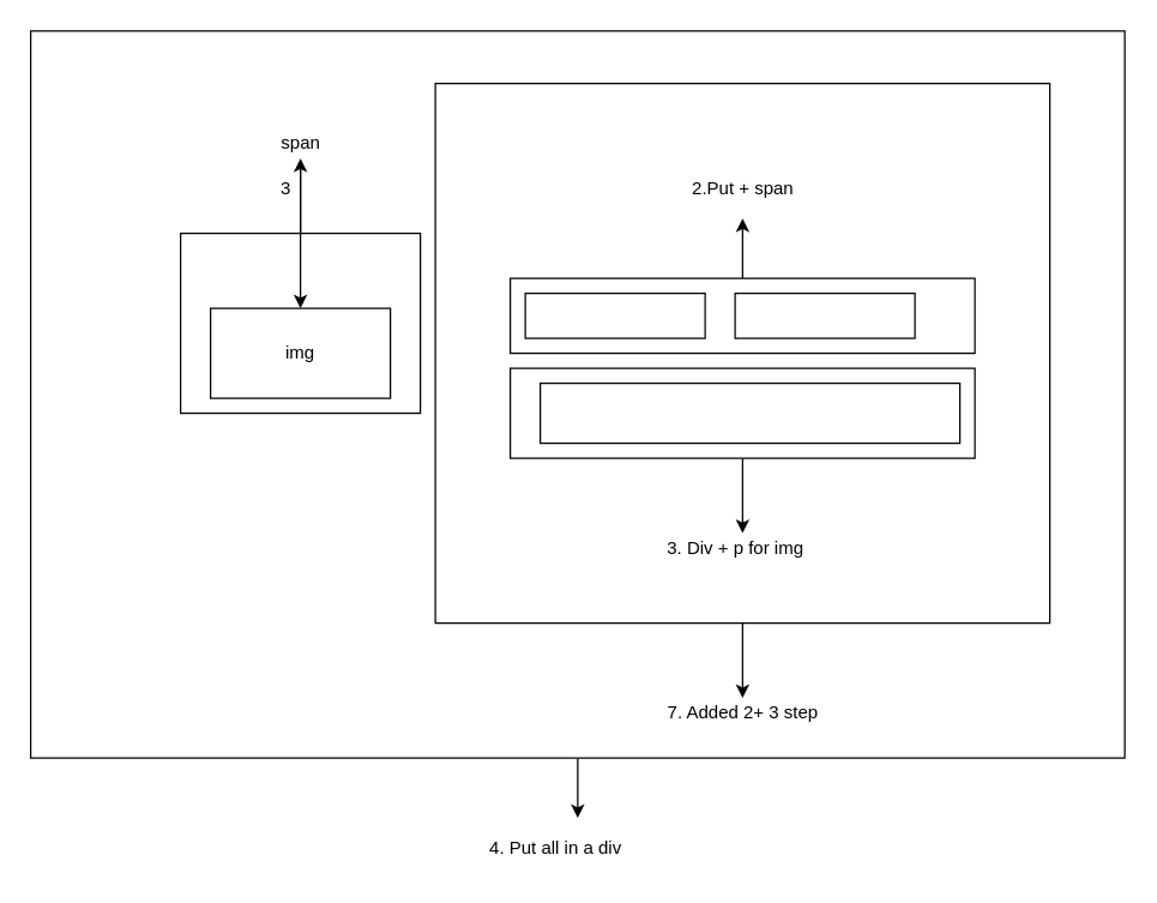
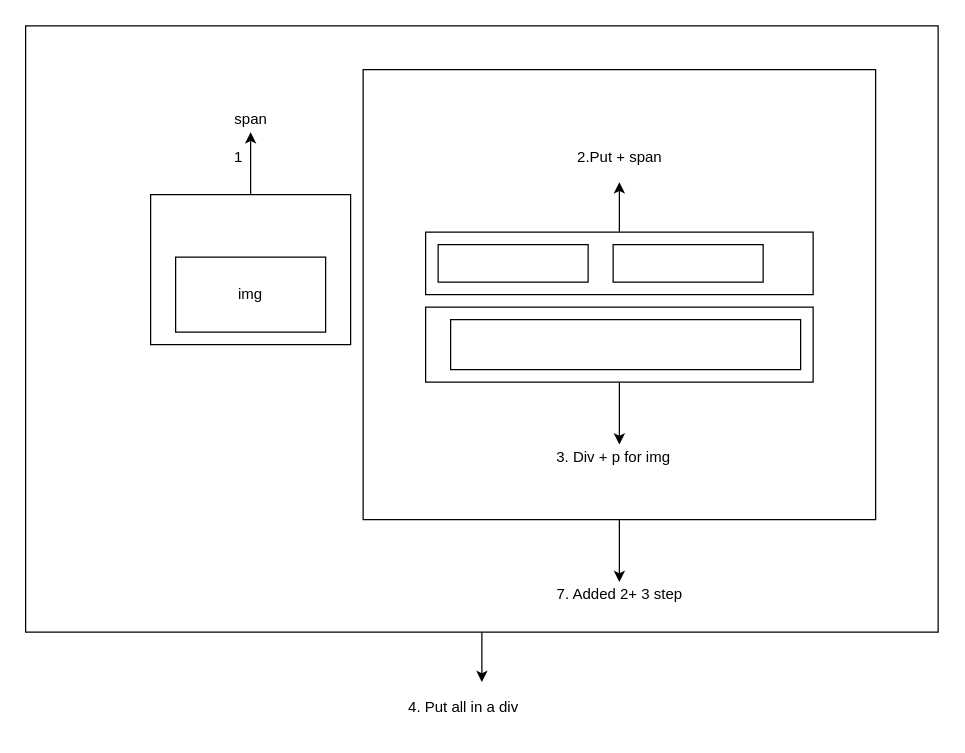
- <mxCell id="15" value="3" style="text;html=1;align=center;verticalAlign=middle;resizable=0;points=[];autosize=1;strokeColor=none;fillColor=none;" vertex="1" parent="1"><mxGeometry x="175" y="110" width="30" height="30" as="geometry" /></mxCell>
+ <mxCell id="15" value="1" style="text;html=1;align=center;verticalAlign=middle;resizable=0;points=[];autosize=1;strokeColor=none;fillColor=none;" vertex="1" parent="1"><mxGeometry x="175" y="110" width="30" height="30" as="geometry" /></mxCell>
- <mxCell id="9" value="" style="edgeStyle=orthogonalEdgeStyle;rounded=0;orthogonalLoop=1;jettySize=auto;html=1;" edge="1" parent="1" source="10" target="8"><mxGeometry relative="1" as="geometry" /></mxCell>
